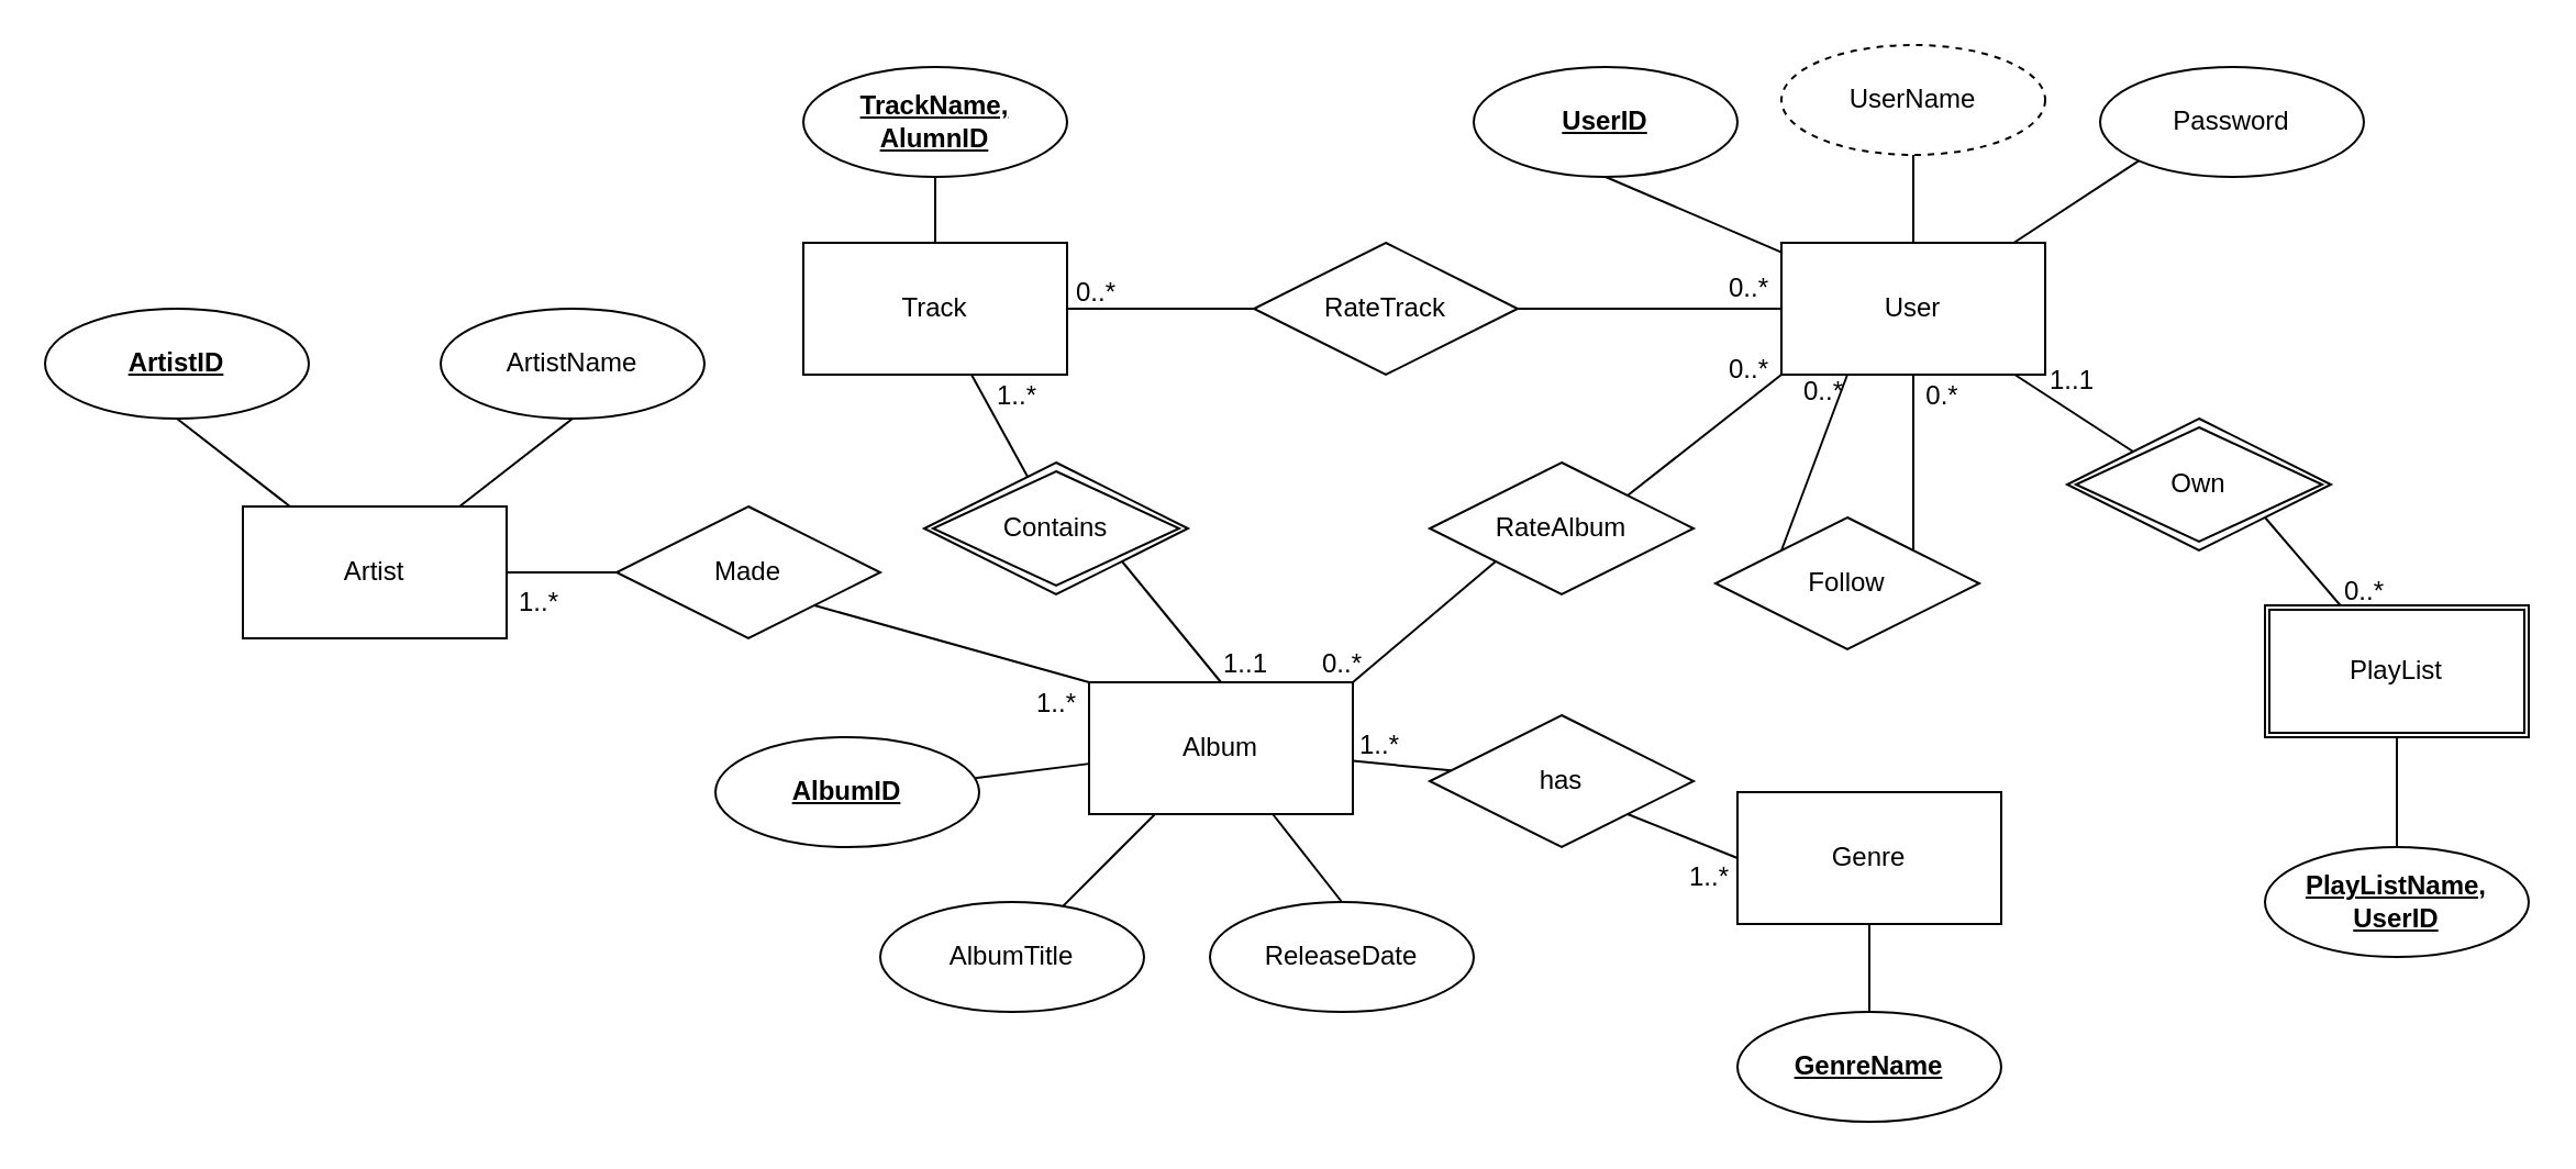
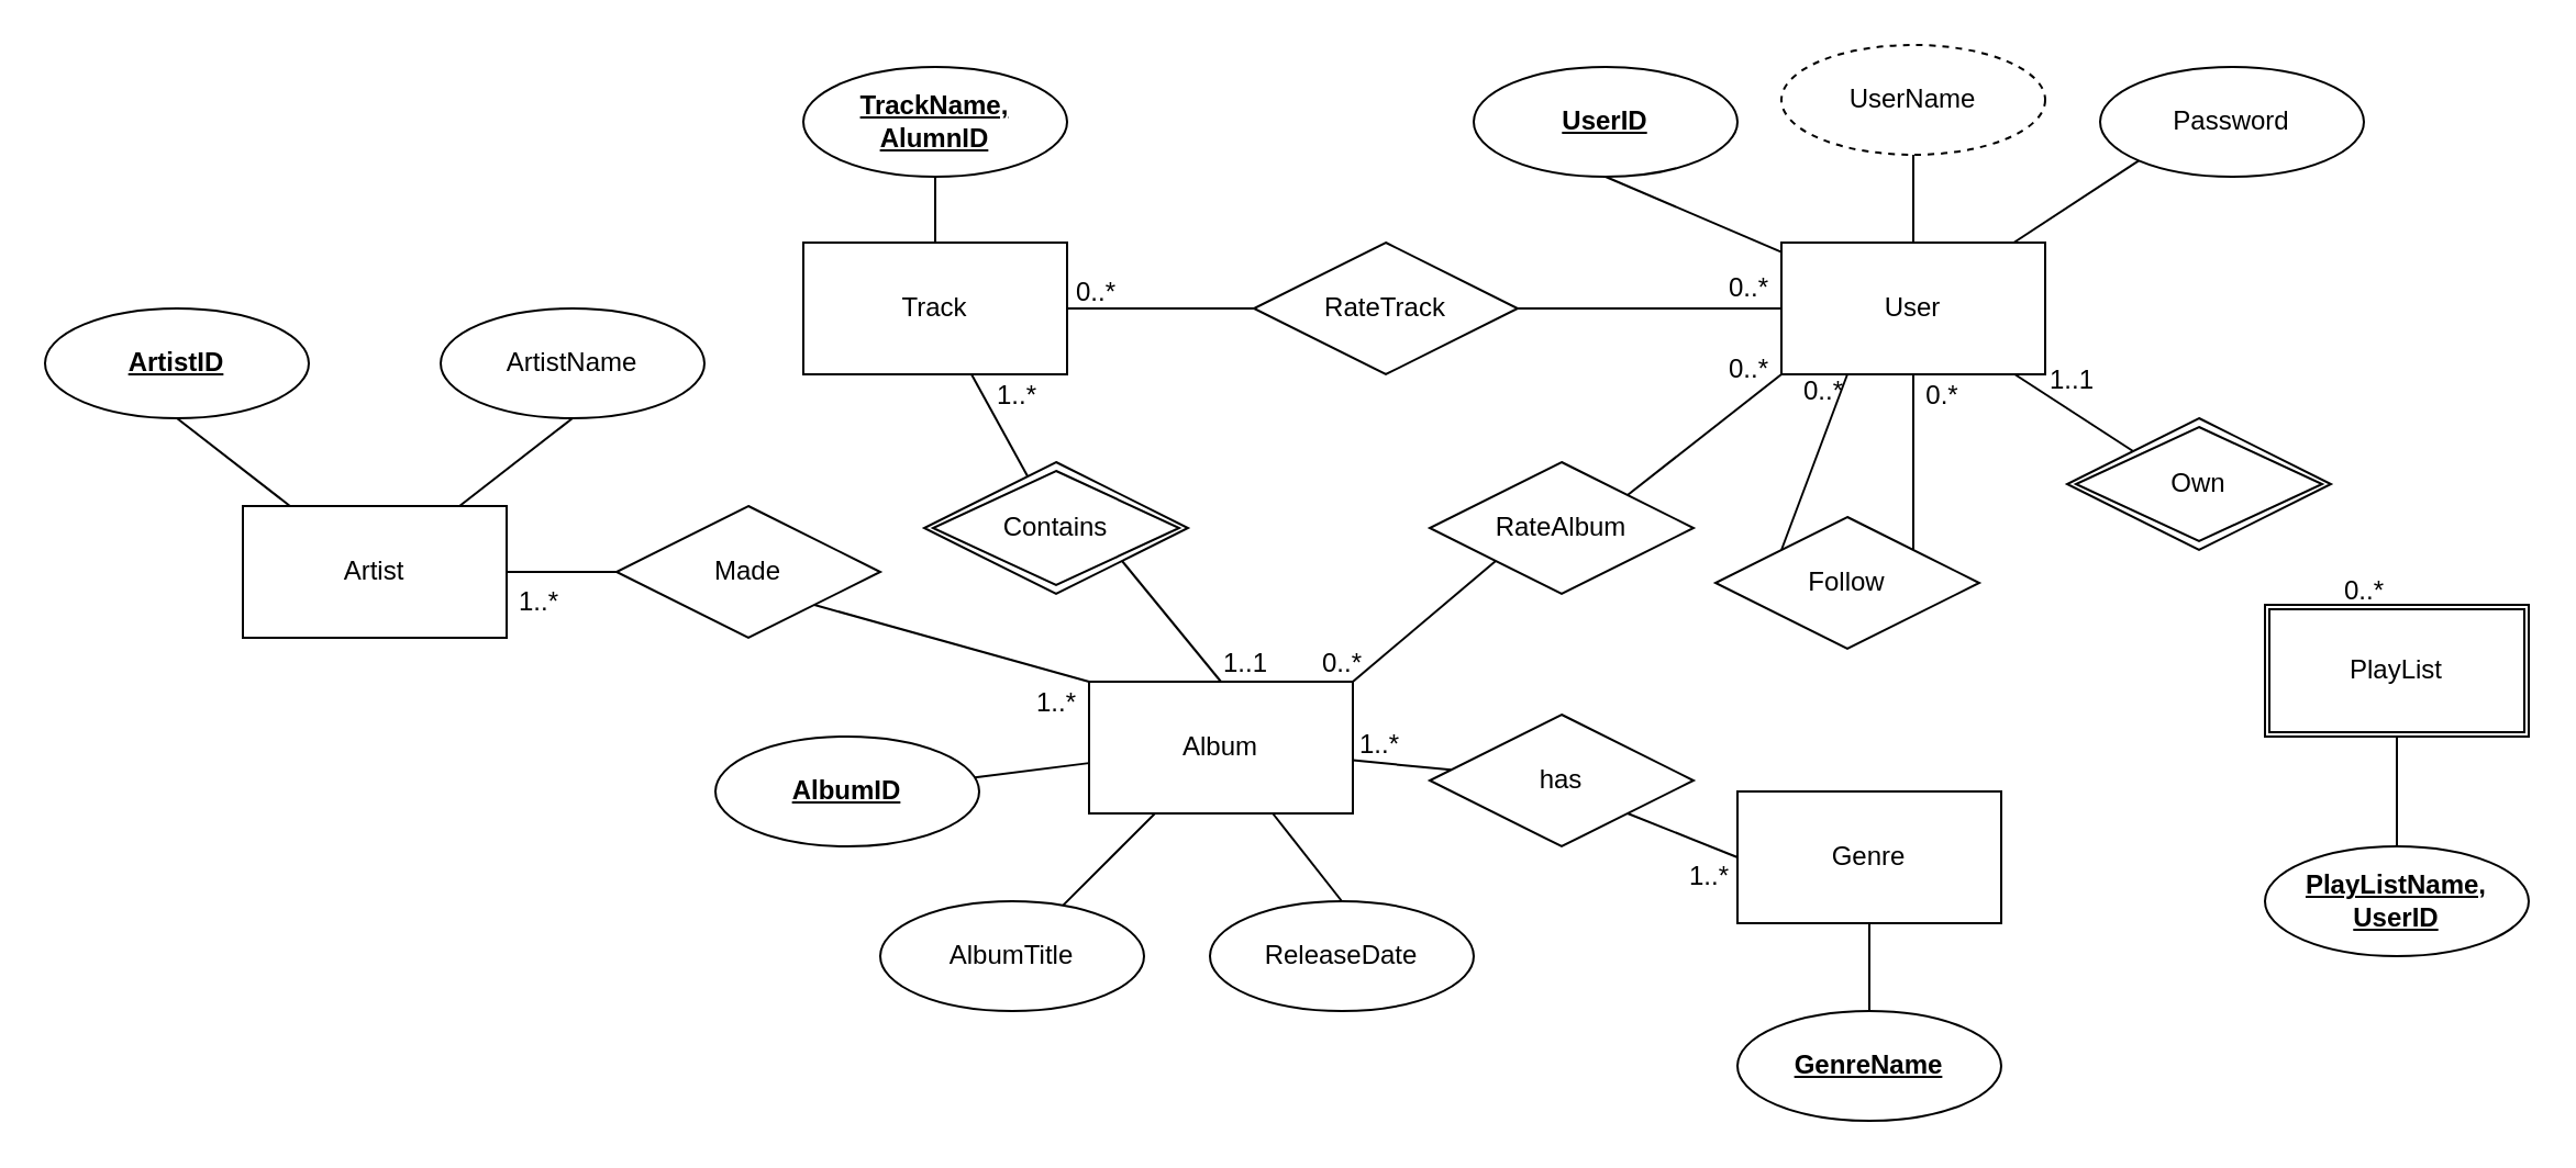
- <mxCell id="22" style="edgeStyle=none;rounded=0;orthogonalLoop=1;jettySize=auto;html=1;exitX=1;exitY=1;exitDx=0;exitDy=0;endArrow=none;endFill=0;" edge="1" parent="1" source="24" target="19"><mxGeometry relative="1" as="geometry" /></mxCell>
